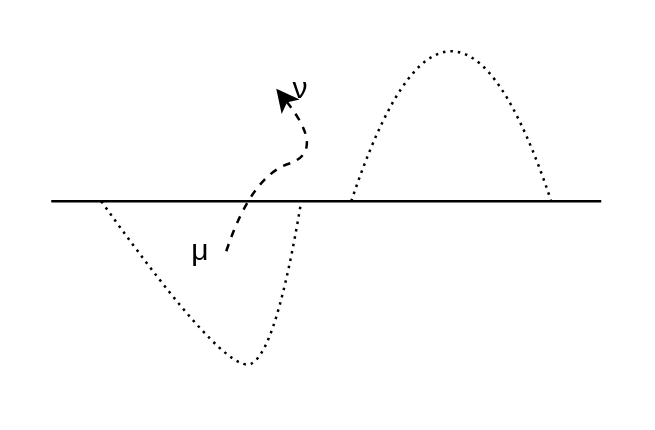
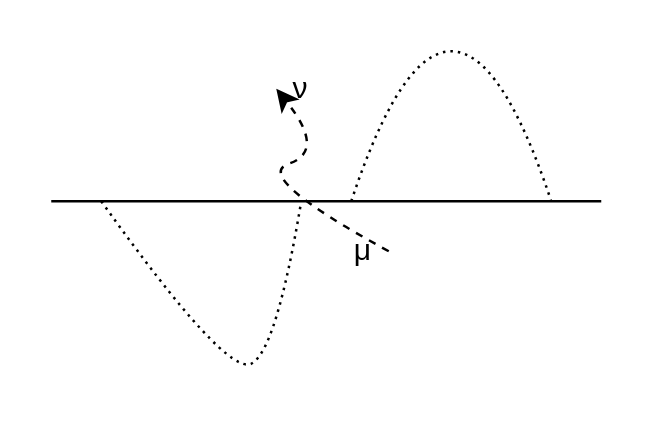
- <mxCell id="5" value="μ" style="text;html=1;strokeColor=none;fillColor=none;align=center;verticalAlign=middle;whiteSpace=wrap;rounded=0;" vertex="1" parent="1"><mxGeometry x="70" y="90" width="20" height="20" as="geometry" /></mxCell>
+ <mxCell id="5" value="μ" style="text;html=1;strokeColor=none;fillColor=none;align=center;verticalAlign=middle;whiteSpace=wrap;rounded=0;" vertex="1" parent="1"><mxGeometry x="135" y="90" width="20" height="20" as="geometry" /></mxCell>
